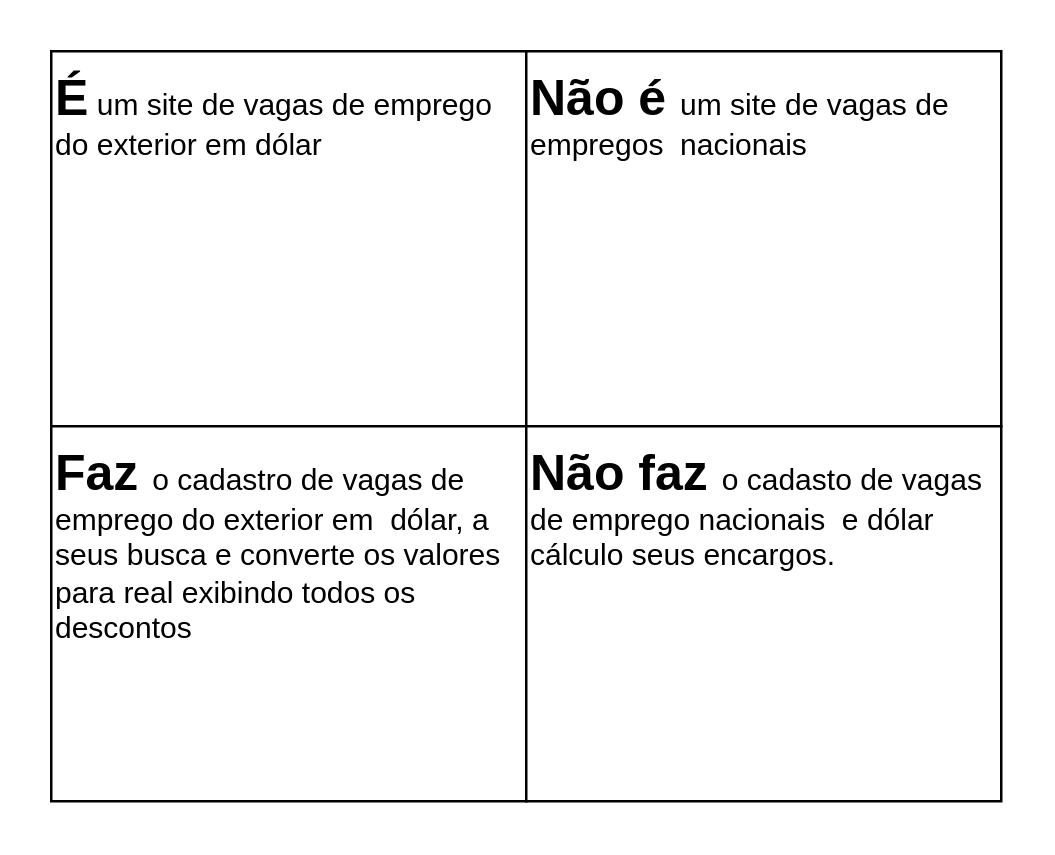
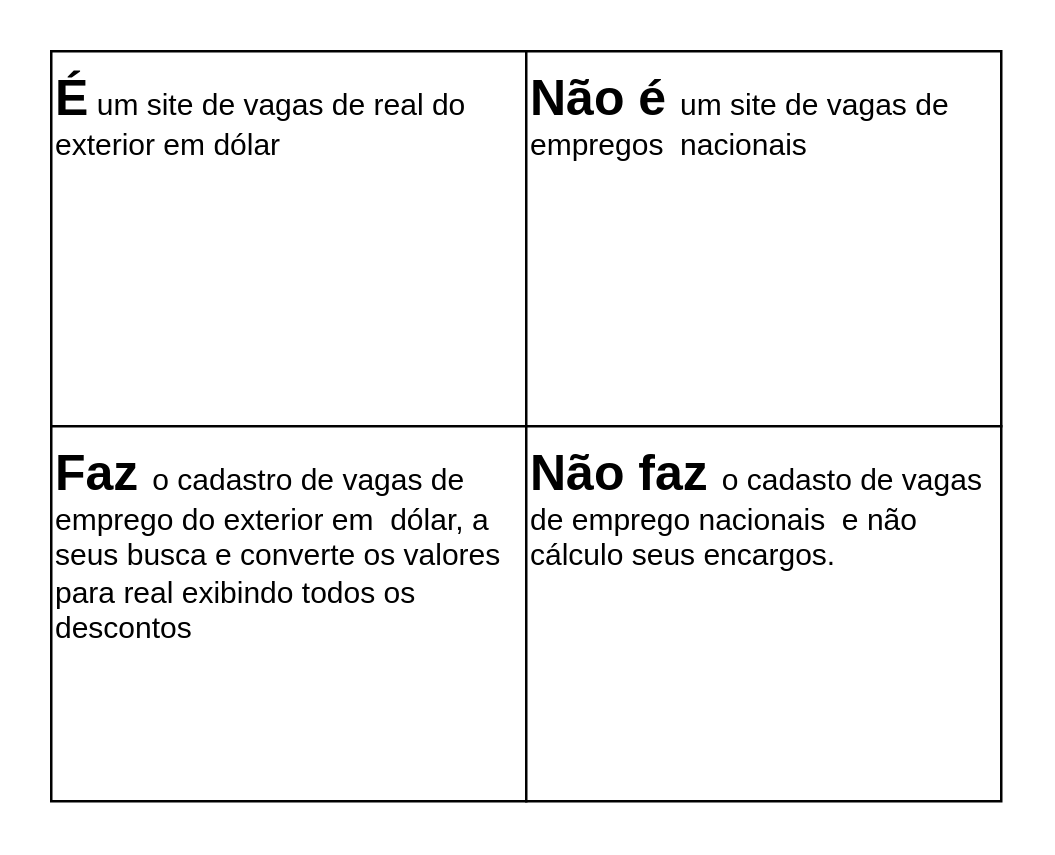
- <mxCell id="2" value="&lt;b&gt;&lt;font style=&quot;font-size: 20px&quot;&gt;É&lt;/font&gt;&lt;/b&gt; um site de vagas de emprego do exterior em dólar&amp;nbsp;&lt;table&gt;&lt;tbody&gt;&lt;tr&gt;&lt;td&gt;&lt;br&gt;&lt;/td&gt;&lt;td&gt;&lt;br&gt;&lt;/td&gt;&lt;/tr&gt;&lt;/tbody&gt;&lt;/table&gt;" style="rounded=0;whiteSpace=wrap;html=1;align=left;verticalAlign=top;" vertex="1" parent="1"><mxGeometry x="20" y="20" width="190" height="150" as="geometry" /></mxCell>
+ <mxCell id="2" value="&lt;b&gt;&lt;font style=&quot;font-size: 20px&quot;&gt;É&lt;/font&gt;&lt;/b&gt; um site de vagas de real do exterior em dólar&amp;nbsp;&lt;table&gt;&lt;tbody&gt;&lt;tr&gt;&lt;td&gt;&lt;br&gt;&lt;/td&gt;&lt;td&gt;&lt;br&gt;&lt;/td&gt;&lt;/tr&gt;&lt;/tbody&gt;&lt;/table&gt;" style="rounded=0;whiteSpace=wrap;html=1;align=left;verticalAlign=top;" vertex="1" parent="1"><mxGeometry x="20" y="20" width="190" height="150" as="geometry" /></mxCell>
- <mxCell id="5" value="&lt;b&gt;&lt;font style=&quot;font-size: 20px&quot;&gt;Não faz &lt;/font&gt;&lt;/b&gt;o cadasto de vagas de emprego nacionais&amp;nbsp; e dólar cálculo seus encargos." style="rounded=0;whiteSpace=wrap;html=1;verticalAlign=top;align=left;" vertex="1" parent="1"><mxGeometry x="210" y="170" width="190" height="150" as="geometry" /></mxCell>
+ <mxCell id="5" value="&lt;b&gt;&lt;font style=&quot;font-size: 20px&quot;&gt;Não faz &lt;/font&gt;&lt;/b&gt;o cadasto de vagas de emprego nacionais&amp;nbsp; e não cálculo seus encargos." style="rounded=0;whiteSpace=wrap;html=1;verticalAlign=top;align=left;" vertex="1" parent="1"><mxGeometry x="210" y="170" width="190" height="150" as="geometry" /></mxCell>
